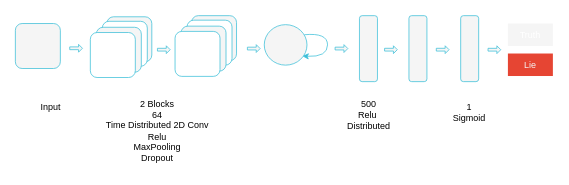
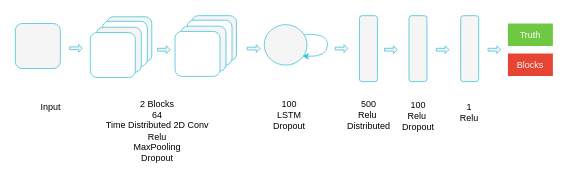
- <mxCell id="23" value="&lt;font color=&quot;#ffffff&quot;&gt;Truth&lt;/font&gt;" style="rounded=0;whiteSpace=wrap;html=1;fillColor=#f5f5f5;strokeColor=none;" vertex="1" parent="1"><mxGeometry x="677" y="30.5" width="60" height="30" as="geometry" /></mxCell>
+ <mxCell id="23" value="&lt;font color=&quot;#ffffff&quot;&gt;Truth&lt;/font&gt;" style="rounded=0;whiteSpace=wrap;html=1;fillColor=#6ec841;strokeColor=none;" vertex="1" parent="1"><mxGeometry x="677" y="30.5" width="60" height="30" as="geometry" /></mxCell>
- <mxCell id="24" value="&lt;font color=&quot;#f5f5f5&quot;&gt;Lie&lt;/font&gt;" style="rounded=0;whiteSpace=wrap;html=1;fillColor=#e64533;strokeColor=none;" vertex="1" parent="1"><mxGeometry x="677" y="70.5" width="60" height="30" as="geometry" /></mxCell>
+ <mxCell id="24" value="&lt;font color=&quot;#f5f5f5&quot;&gt;Blocks&lt;/font&gt;" style="rounded=0;whiteSpace=wrap;html=1;fillColor=#e64533;strokeColor=none;" vertex="1" parent="1"><mxGeometry x="677" y="70.5" width="60" height="30" as="geometry" /></mxCell>
- <mxCell id="30" value="&lt;div&gt;1&lt;/div&gt;&lt;div&gt;Sigmoid&lt;/div&gt;" style="text;html=1;align=center;verticalAlign=middle;resizable=0;points=[];autosize=1;strokeColor=none;fillColor=none;" vertex="1" parent="1"><mxGeometry x="593" y="128" width="63" height="42" as="geometry" /></mxCell>
+ <mxCell id="30" value="&lt;div&gt;1&lt;/div&gt;&lt;div&gt;Relu&lt;/div&gt;" style="text;html=1;align=center;verticalAlign=middle;resizable=0;points=[];autosize=1;strokeColor=none;fillColor=none;" vertex="1" parent="1"><mxGeometry x="593" y="128" width="63" height="42" as="geometry" /></mxCell>
+ <mxCell id="16" value="&lt;div&gt;100&lt;/div&gt;&lt;div&gt;LSTM&lt;/div&gt;&lt;div&gt;Dropout&lt;/div&gt;" style="text;html=1;align=center;verticalAlign=middle;resizable=0;points=[];autosize=1;strokeColor=none;fillColor=none;" vertex="1" parent="1"><mxGeometry x="353" y="124.5" width="63" height="57" as="geometry" /></mxCell>
+ <mxCell id="29" value="&lt;div&gt;100&lt;/div&gt;&lt;div&gt;Relu&amp;nbsp;&lt;/div&gt;&lt;div&gt;Dropout&lt;/div&gt;" style="text;html=1;align=center;verticalAlign=middle;resizable=0;points=[];autosize=1;strokeColor=none;fillColor=none;" vertex="1" parent="1"><mxGeometry x="525.5" y="125.5" width="63" height="57" as="geometry" /></mxCell>
